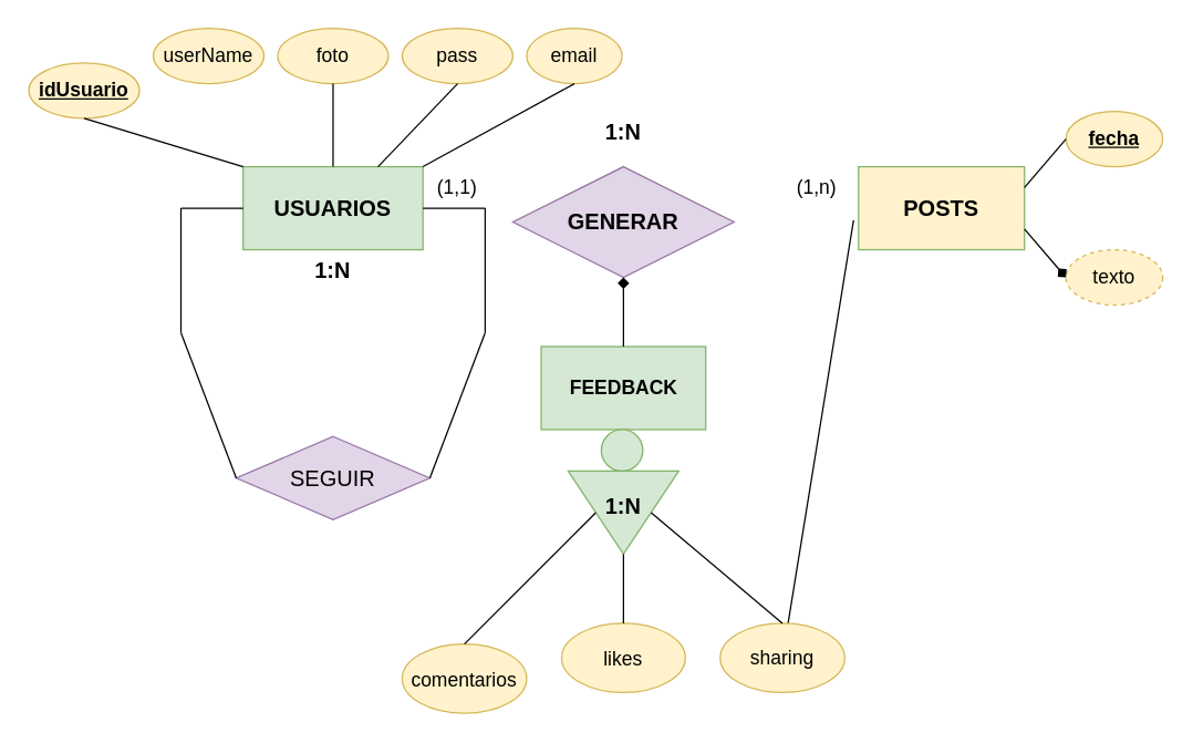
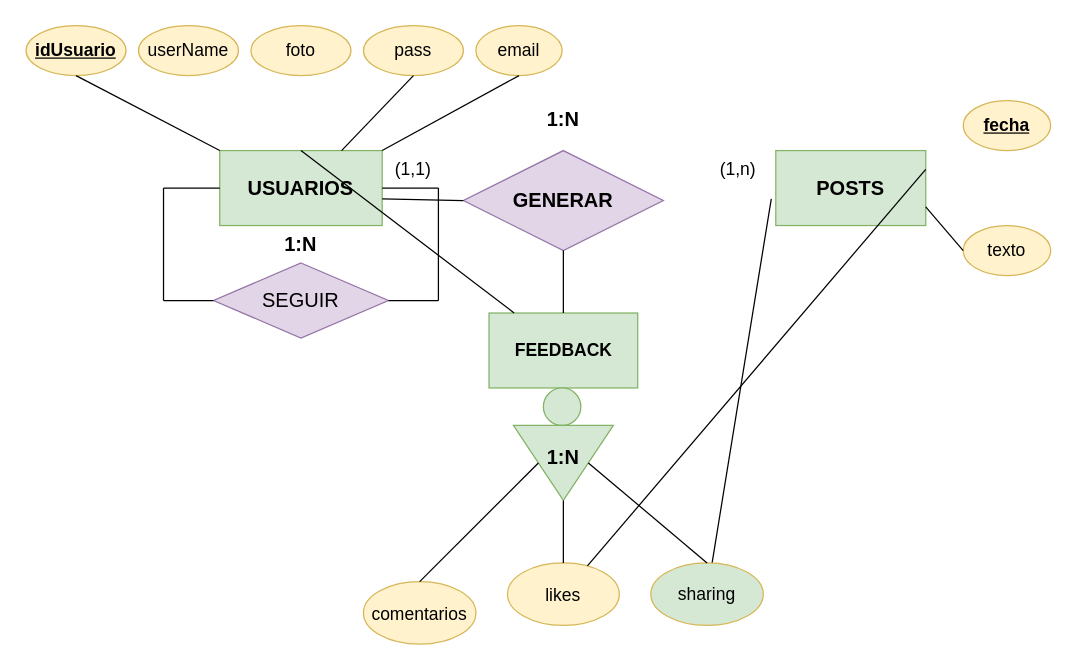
- <mxCell id="8" value="&lt;b&gt;&lt;u&gt;idUsuario&lt;/u&gt;&lt;/b&gt;" style="ellipse;whiteSpace=wrap;html=1;fontSize=14;fillColor=#fff2cc;strokeColor=#d6b656;" vertex="1" parent="1"><mxGeometry x="20" y="45" width="80" height="40" as="geometry" /></mxCell>
+ <mxCell id="8" value="&lt;b&gt;&lt;u&gt;idUsuario&lt;/u&gt;&lt;/b&gt;" style="ellipse;whiteSpace=wrap;html=1;fontSize=14;fillColor=#fff2cc;strokeColor=#d6b656;" vertex="1" parent="1"><mxGeometry x="20" y="20" width="80" height="40" as="geometry" /></mxCell>
- <mxCell id="20" value="" style="endArrow=none;html=1;rounded=0;fontSize=14;entryX=0.5;entryY=1;entryDx=0;entryDy=0;exitX=0.5;exitY=0;exitDx=0;exitDy=0;" edge="1" parent="1" source="2" target="10"><mxGeometry width="50" height="50" relative="1" as="geometry"><mxPoint x="230" y="110" as="sourcePoint" /><mxPoint x="280" y="60" as="targetPoint" /></mxGeometry></mxCell>
+ <mxCell id="20" value="" style="endArrow=none;html=1;rounded=0;fontSize=14;exitX=0.5;exitY=0;exitDx=0;exitDy=0;" edge="1" parent="1" source="2" target="17"><mxGeometry width="50" height="50" relative="1" as="geometry"><mxPoint x="230" y="110" as="sourcePoint" /><mxPoint x="280" y="60" as="targetPoint" /></mxGeometry></mxCell>
- <mxCell id="23" value="" style="endArrow=none;html=1;rounded=0;fontSize=14;entryX=0;entryY=0.5;entryDx=0;entryDy=0;exitX=1;exitY=0.25;exitDx=0;exitDy=0;" edge="1" parent="1" source="3" target="13"><mxGeometry width="50" height="50" relative="1" as="geometry"><mxPoint x="440" y="240" as="sourcePoint" /><mxPoint x="490" y="190" as="targetPoint" /></mxGeometry></mxCell>
+ <mxCell id="23" value="" style="endArrow=none;html=1;rounded=0;fontSize=14;exitX=1;exitY=0.25;exitDx=0;exitDy=0;" edge="1" parent="1" source="3" target="7"><mxGeometry width="50" height="50" relative="1" as="geometry"><mxPoint x="440" y="240" as="sourcePoint" /><mxPoint x="490" y="190" as="targetPoint" /></mxGeometry></mxCell>
- <mxCell id="3" value="&lt;b&gt;POSTS&lt;/b&gt;" style="rounded=0;whiteSpace=wrap;html=1;fontSize=16;fillColor=#fff2cc;strokeColor=#82b366;" vertex="1" parent="1"><mxGeometry x="620" y="120" width="120" height="60" as="geometry" /></mxCell>
+ <mxCell id="3" value="&lt;b&gt;POSTS&lt;/b&gt;" style="rounded=0;whiteSpace=wrap;html=1;fontSize=16;fillColor=#d5e8d4;strokeColor=#82b366;" vertex="1" parent="1"><mxGeometry x="620" y="120" width="120" height="60" as="geometry" /></mxCell>
+ <mxCell id="15" value="" style="endArrow=none;html=1;rounded=0;fontSize=14;entryX=1;entryY=0.643;entryDx=0;entryDy=0;entryPerimeter=0;exitX=0;exitY=0.5;exitDx=0;exitDy=0;" edge="1" parent="1" source="4" target="2"><mxGeometry width="50" height="50" relative="1" as="geometry"><mxPoint x="300" y="220" as="sourcePoint" /><mxPoint x="490" y="190" as="targetPoint" /></mxGeometry></mxCell>
- <mxCell id="24" value="" style="endArrow=diamond;html=1;rounded=0;fontSize=14;entryX=0;entryY=0.5;entryDx=0;entryDy=0;exitX=1;exitY=0.75;exitDx=0;exitDy=0;" edge="1" parent="1" source="3" target="14"><mxGeometry width="50" height="50" relative="1" as="geometry"><mxPoint x="440" y="240" as="sourcePoint" /><mxPoint x="490" y="190" as="targetPoint" /></mxGeometry></mxCell>
+ <mxCell id="24" value="" style="endArrow=none;html=1;rounded=0;fontSize=14;entryX=0;entryY=0.5;entryDx=0;entryDy=0;exitX=1;exitY=0.75;exitDx=0;exitDy=0;" edge="1" parent="1" source="3" target="14"><mxGeometry width="50" height="50" relative="1" as="geometry"><mxPoint x="440" y="240" as="sourcePoint" /><mxPoint x="490" y="190" as="targetPoint" /></mxGeometry></mxCell>
- <mxCell id="14" value="texto" style="ellipse;whiteSpace=wrap;html=1;fontSize=14;fillColor=#fff2cc;strokeColor=#d6b656;dashed=1;" vertex="1" parent="1"><mxGeometry x="770" y="180" width="70" height="40" as="geometry" /></mxCell>
+ <mxCell id="14" value="texto" style="ellipse;whiteSpace=wrap;html=1;fontSize=14;fillColor=#fff2cc;strokeColor=#d6b656;" vertex="1" parent="1"><mxGeometry x="770" y="180" width="70" height="40" as="geometry" /></mxCell>
- <mxCell id="36" value="" style="endArrow=diamond;html=1;rounded=0;fontSize=14;entryX=0.5;entryY=1;entryDx=0;entryDy=0;exitX=0.5;exitY=0;exitDx=0;exitDy=0;" edge="1" parent="1" source="17" target="4"><mxGeometry width="50" height="50" relative="1" as="geometry"><mxPoint x="440" y="310" as="sourcePoint" /><mxPoint x="490" y="260" as="targetPoint" /></mxGeometry></mxCell>
+ <mxCell id="36" value="" style="endArrow=none;html=1;rounded=0;fontSize=14;entryX=0.5;entryY=1;entryDx=0;entryDy=0;exitX=0.5;exitY=0;exitDx=0;exitDy=0;" edge="1" parent="1" source="17" target="4"><mxGeometry width="50" height="50" relative="1" as="geometry"><mxPoint x="440" y="310" as="sourcePoint" /><mxPoint x="490" y="260" as="targetPoint" /></mxGeometry></mxCell>
- <mxCell id="5" value="SEGUIR" style="rhombus;whiteSpace=wrap;html=1;fontSize=16;fillColor=#e1d5e7;strokeColor=#9673a6;" vertex="1" parent="1"><mxGeometry x="170" y="315" width="140" height="60" as="geometry" /></mxCell>
+ <mxCell id="5" value="SEGUIR" style="rhombus;whiteSpace=wrap;html=1;fontSize=16;fillColor=#e1d5e7;strokeColor=#9673a6;" vertex="1" parent="1"><mxGeometry x="170" y="210" width="140" height="60" as="geometry" /></mxCell>
- <mxCell id="18" value="sharing" style="ellipse;whiteSpace=wrap;html=1;fontSize=14;fillColor=#fff2cc;strokeColor=#d6b656;" vertex="1" parent="1"><mxGeometry x="520" y="450" width="90" height="50" as="geometry" /></mxCell>
+ <mxCell id="18" value="sharing" style="ellipse;whiteSpace=wrap;html=1;fontSize=14;fillColor=#d5e8d4;strokeColor=#d6b656;" vertex="1" parent="1"><mxGeometry x="520" y="450" width="90" height="50" as="geometry" /></mxCell>
